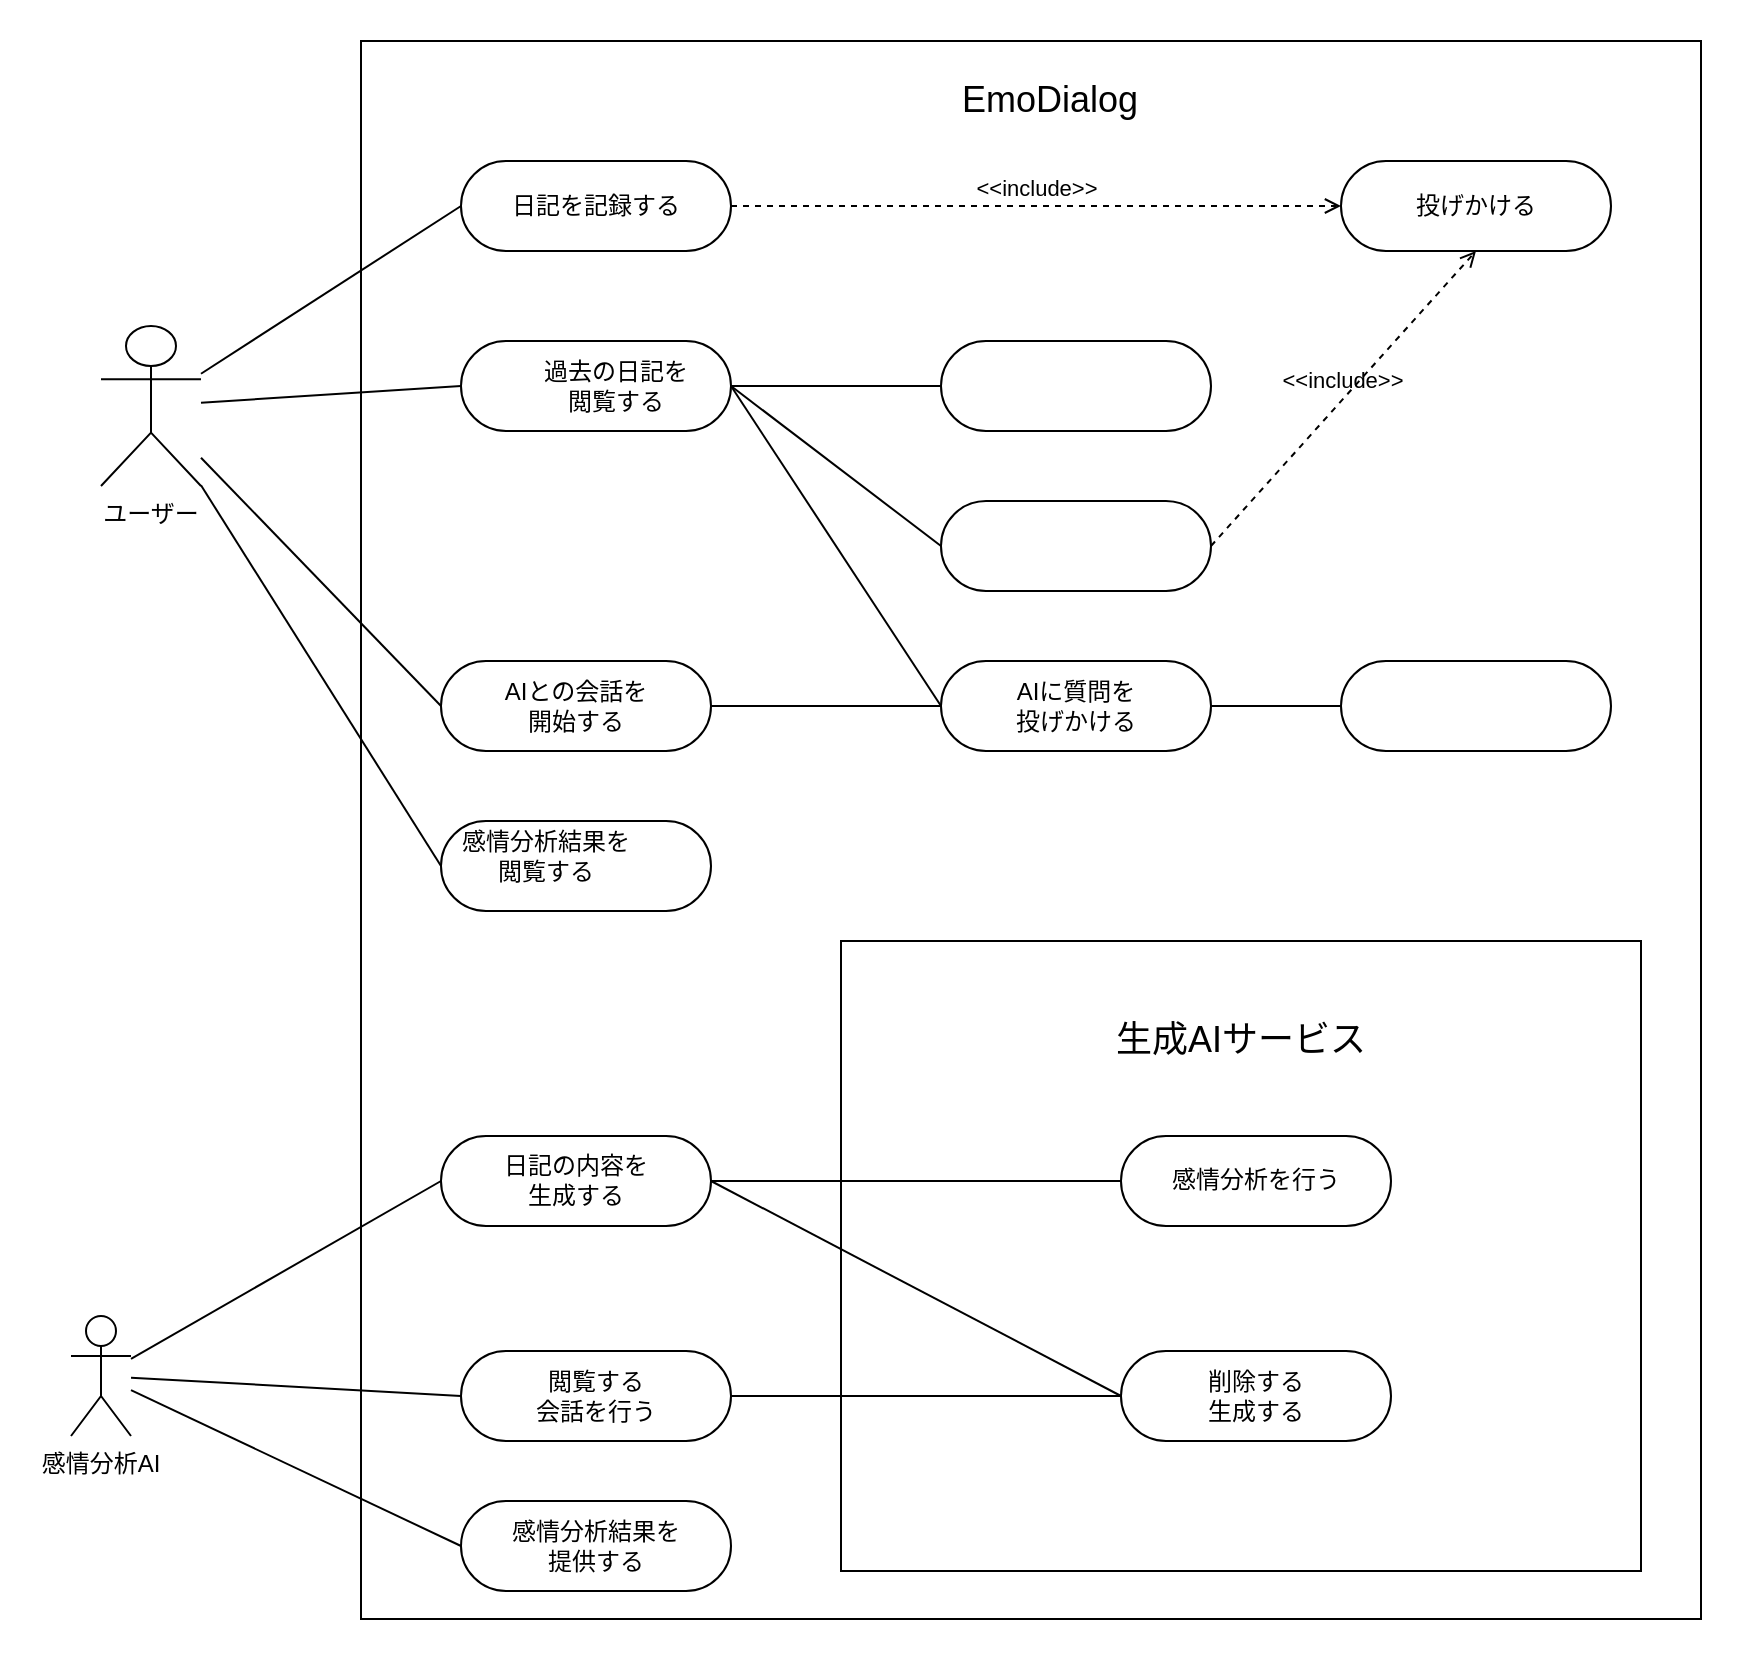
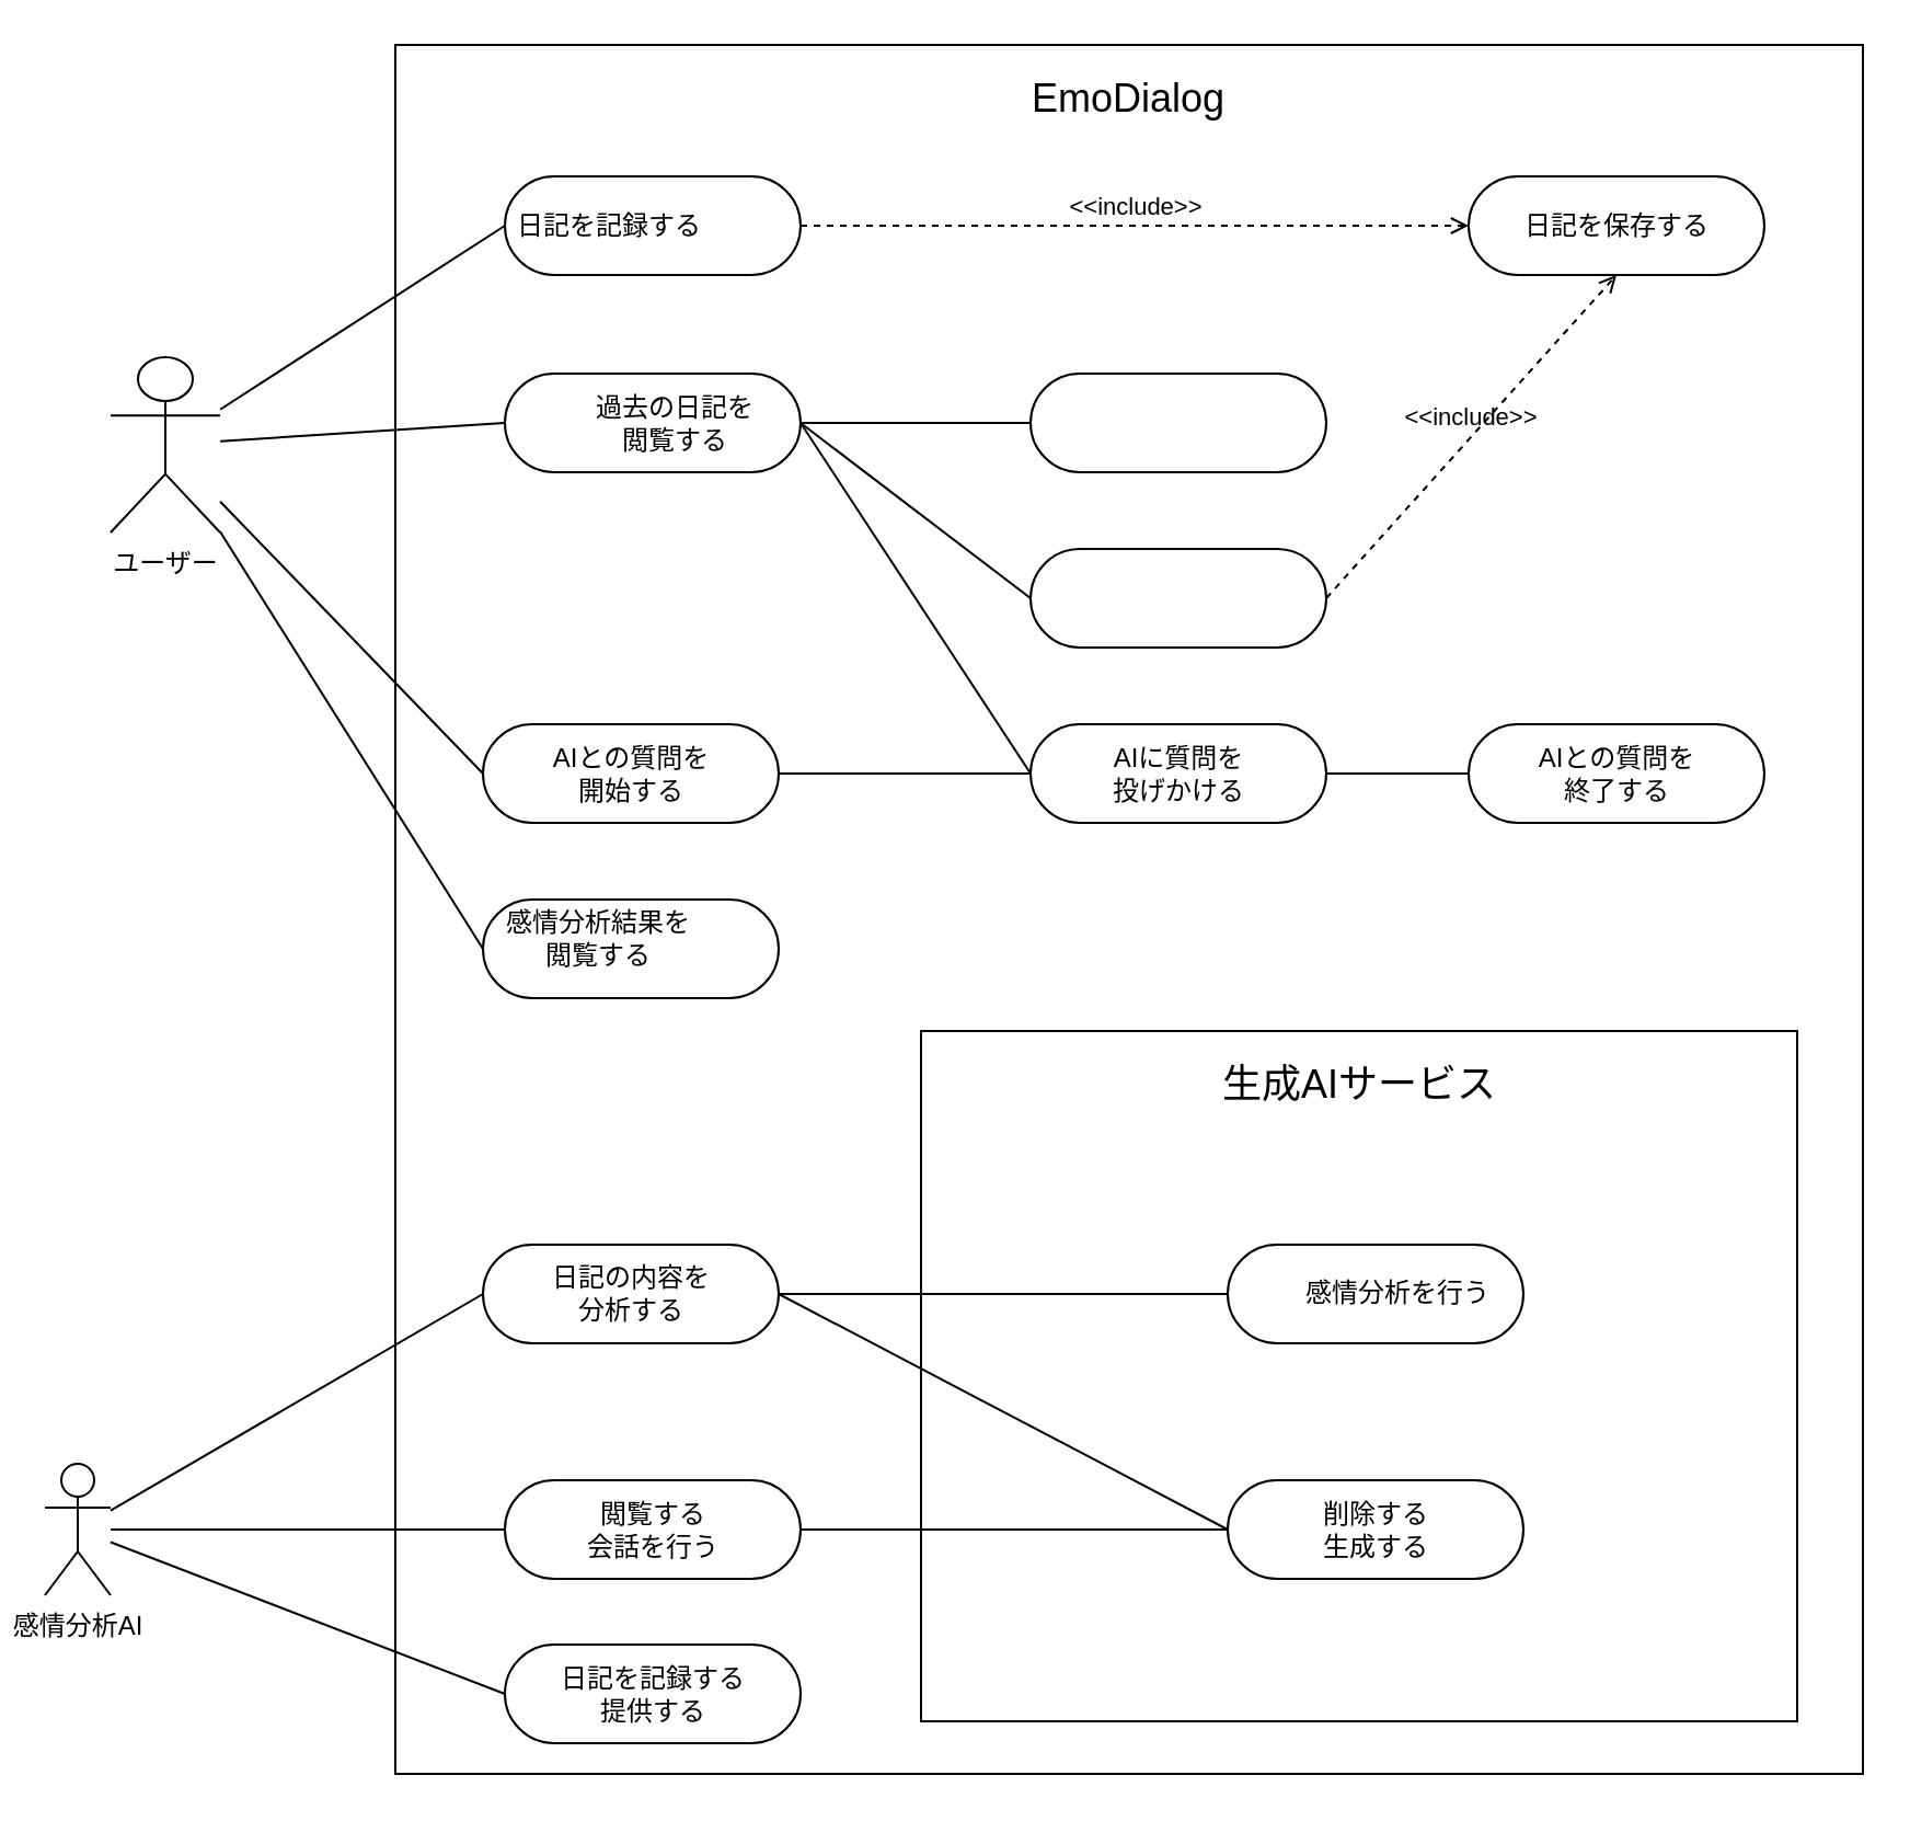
- <mxCell id="9" value="&lt;font style=&quot;font-size: 18px;&quot;&gt;EmoDialog&lt;/font&gt;" style="text;html=1;strokeColor=none;fillColor=none;align=center;verticalAlign=middle;whiteSpace=wrap;rounded=0;" parent="1" vertex="1"><mxGeometry x="465" y="25" width="120" height="50" as="geometry" /></mxCell>
+ <mxCell id="9" value="&lt;font style=&quot;font-size: 18px;&quot;&gt;EmoDialog&lt;/font&gt;" style="text;html=1;strokeColor=none;fillColor=none;align=center;verticalAlign=middle;whiteSpace=wrap;rounded=0;" parent="1" vertex="1"><mxGeometry x="455" y="20" width="120" height="50" as="geometry" /></mxCell>
- <mxCell id="12" value="日記を記録する" style="text;html=1;strokeColor=none;fillColor=none;align=center;verticalAlign=middle;whiteSpace=wrap;rounded=0;" parent="10" vertex="1"><mxGeometry x="22.5" y="7.5" width="90" height="30" as="geometry" /></mxCell>
+ <mxCell id="12" value="日記を記録する" style="text;html=1;strokeColor=none;fillColor=none;align=center;verticalAlign=middle;whiteSpace=wrap;rounded=0;" parent="10" vertex="1"><mxGeometry x="2.5" y="7.5" width="90" height="30" as="geometry" /></mxCell>
- <mxCell id="15" value="投げかける" style="text;html=1;strokeColor=none;fillColor=none;align=center;verticalAlign=middle;whiteSpace=wrap;rounded=0;" parent="13" vertex="1"><mxGeometry x="22.5" y="7.5" width="90" height="30" as="geometry" /></mxCell>
+ <mxCell id="15" value="日記を保存する" style="text;html=1;strokeColor=none;fillColor=none;align=center;verticalAlign=middle;whiteSpace=wrap;rounded=0;" parent="13" vertex="1"><mxGeometry x="22.5" y="7.5" width="90" height="30" as="geometry" /></mxCell>
+ <mxCell id="43" value="AIとの質問を&lt;br&gt;終了する" style="text;html=1;strokeColor=none;fillColor=none;align=center;verticalAlign=middle;whiteSpace=wrap;rounded=0;" parent="41" vertex="1"><mxGeometry x="22.5" y="7.5" width="90" height="30" as="geometry" /></mxCell>
- <mxCell id="27" value="AIとの会話を&lt;br&gt;開始する" style="text;html=1;strokeColor=none;fillColor=none;align=center;verticalAlign=middle;whiteSpace=wrap;rounded=0;" parent="25" vertex="1"><mxGeometry x="22.5" y="7.5" width="90" height="30" as="geometry" /></mxCell>
+ <mxCell id="27" value="AIとの質問を&lt;br&gt;開始する" style="text;html=1;strokeColor=none;fillColor=none;align=center;verticalAlign=middle;whiteSpace=wrap;rounded=0;" parent="25" vertex="1"><mxGeometry x="22.5" y="7.5" width="90" height="30" as="geometry" /></mxCell>
- <mxCell id="70" value="&lt;font style=&quot;font-size: 18px;&quot;&gt;生成AIサービス&lt;/font&gt;" style="text;html=1;strokeColor=none;fillColor=none;align=center;verticalAlign=middle;whiteSpace=wrap;rounded=0;" parent="1" vertex="1"><mxGeometry x="527.5" y="495" width="185" height="50" as="geometry" /></mxCell>
+ <mxCell id="70" value="&lt;font style=&quot;font-size: 18px;&quot;&gt;生成AIサービス&lt;/font&gt;" style="text;html=1;strokeColor=none;fillColor=none;align=center;verticalAlign=middle;whiteSpace=wrap;rounded=0;" parent="1" vertex="1"><mxGeometry x="527.5" y="470" width="185" height="50" as="geometry" /></mxCell>
- <mxCell id="48" value="日記の内容を&lt;br&gt;生成する" style="text;html=1;strokeColor=none;fillColor=none;align=center;verticalAlign=middle;whiteSpace=wrap;rounded=0;" parent="46" vertex="1"><mxGeometry x="22.5" y="7.5" width="90" height="30" as="geometry" /></mxCell>
+ <mxCell id="48" value="日記の内容を&lt;br&gt;分析する" style="text;html=1;strokeColor=none;fillColor=none;align=center;verticalAlign=middle;whiteSpace=wrap;rounded=0;" parent="46" vertex="1"><mxGeometry x="22.5" y="7.5" width="90" height="30" as="geometry" /></mxCell>
- <mxCell id="60" value="感情分析を行う" style="text;html=1;strokeColor=none;fillColor=none;align=center;verticalAlign=middle;whiteSpace=wrap;rounded=0;" parent="58" vertex="1"><mxGeometry x="22.5" y="7.5" width="90" height="30" as="geometry" /></mxCell>
+ <mxCell id="60" value="感情分析を行う" style="text;html=1;strokeColor=none;fillColor=none;align=center;verticalAlign=middle;whiteSpace=wrap;rounded=0;" parent="58" vertex="1"><mxGeometry x="32.5" y="7.5" width="90" height="30" as="geometry" /></mxCell>
- <mxCell id="19" value="感情分析AI" style="shape=umlActor;verticalLabelPosition=bottom;verticalAlign=top;html=1;outlineConnect=0;fillColor=none;" parent="1" vertex="1"><mxGeometry x="35" y="657.5" width="30" height="60" as="geometry" /></mxCell>
+ <mxCell id="19" value="感情分析AI" style="shape=umlActor;verticalLabelPosition=bottom;verticalAlign=top;html=1;outlineConnect=0;fillColor=none;" parent="1" vertex="1"><mxGeometry x="20" y="667.5" width="30" height="60" as="geometry" /></mxCell>
- <mxCell id="56" value="感情分析結果を&lt;br&gt;提供する" style="text;html=1;strokeColor=none;fillColor=none;align=center;verticalAlign=middle;whiteSpace=wrap;rounded=0;" parent="54" vertex="1"><mxGeometry x="22.5" y="7.5" width="90" height="30" as="geometry" /></mxCell>
+ <mxCell id="56" value="日記を記録する&lt;br&gt;提供する" style="text;html=1;strokeColor=none;fillColor=none;align=center;verticalAlign=middle;whiteSpace=wrap;rounded=0;" parent="54" vertex="1"><mxGeometry x="22.5" y="7.5" width="90" height="30" as="geometry" /></mxCell>
